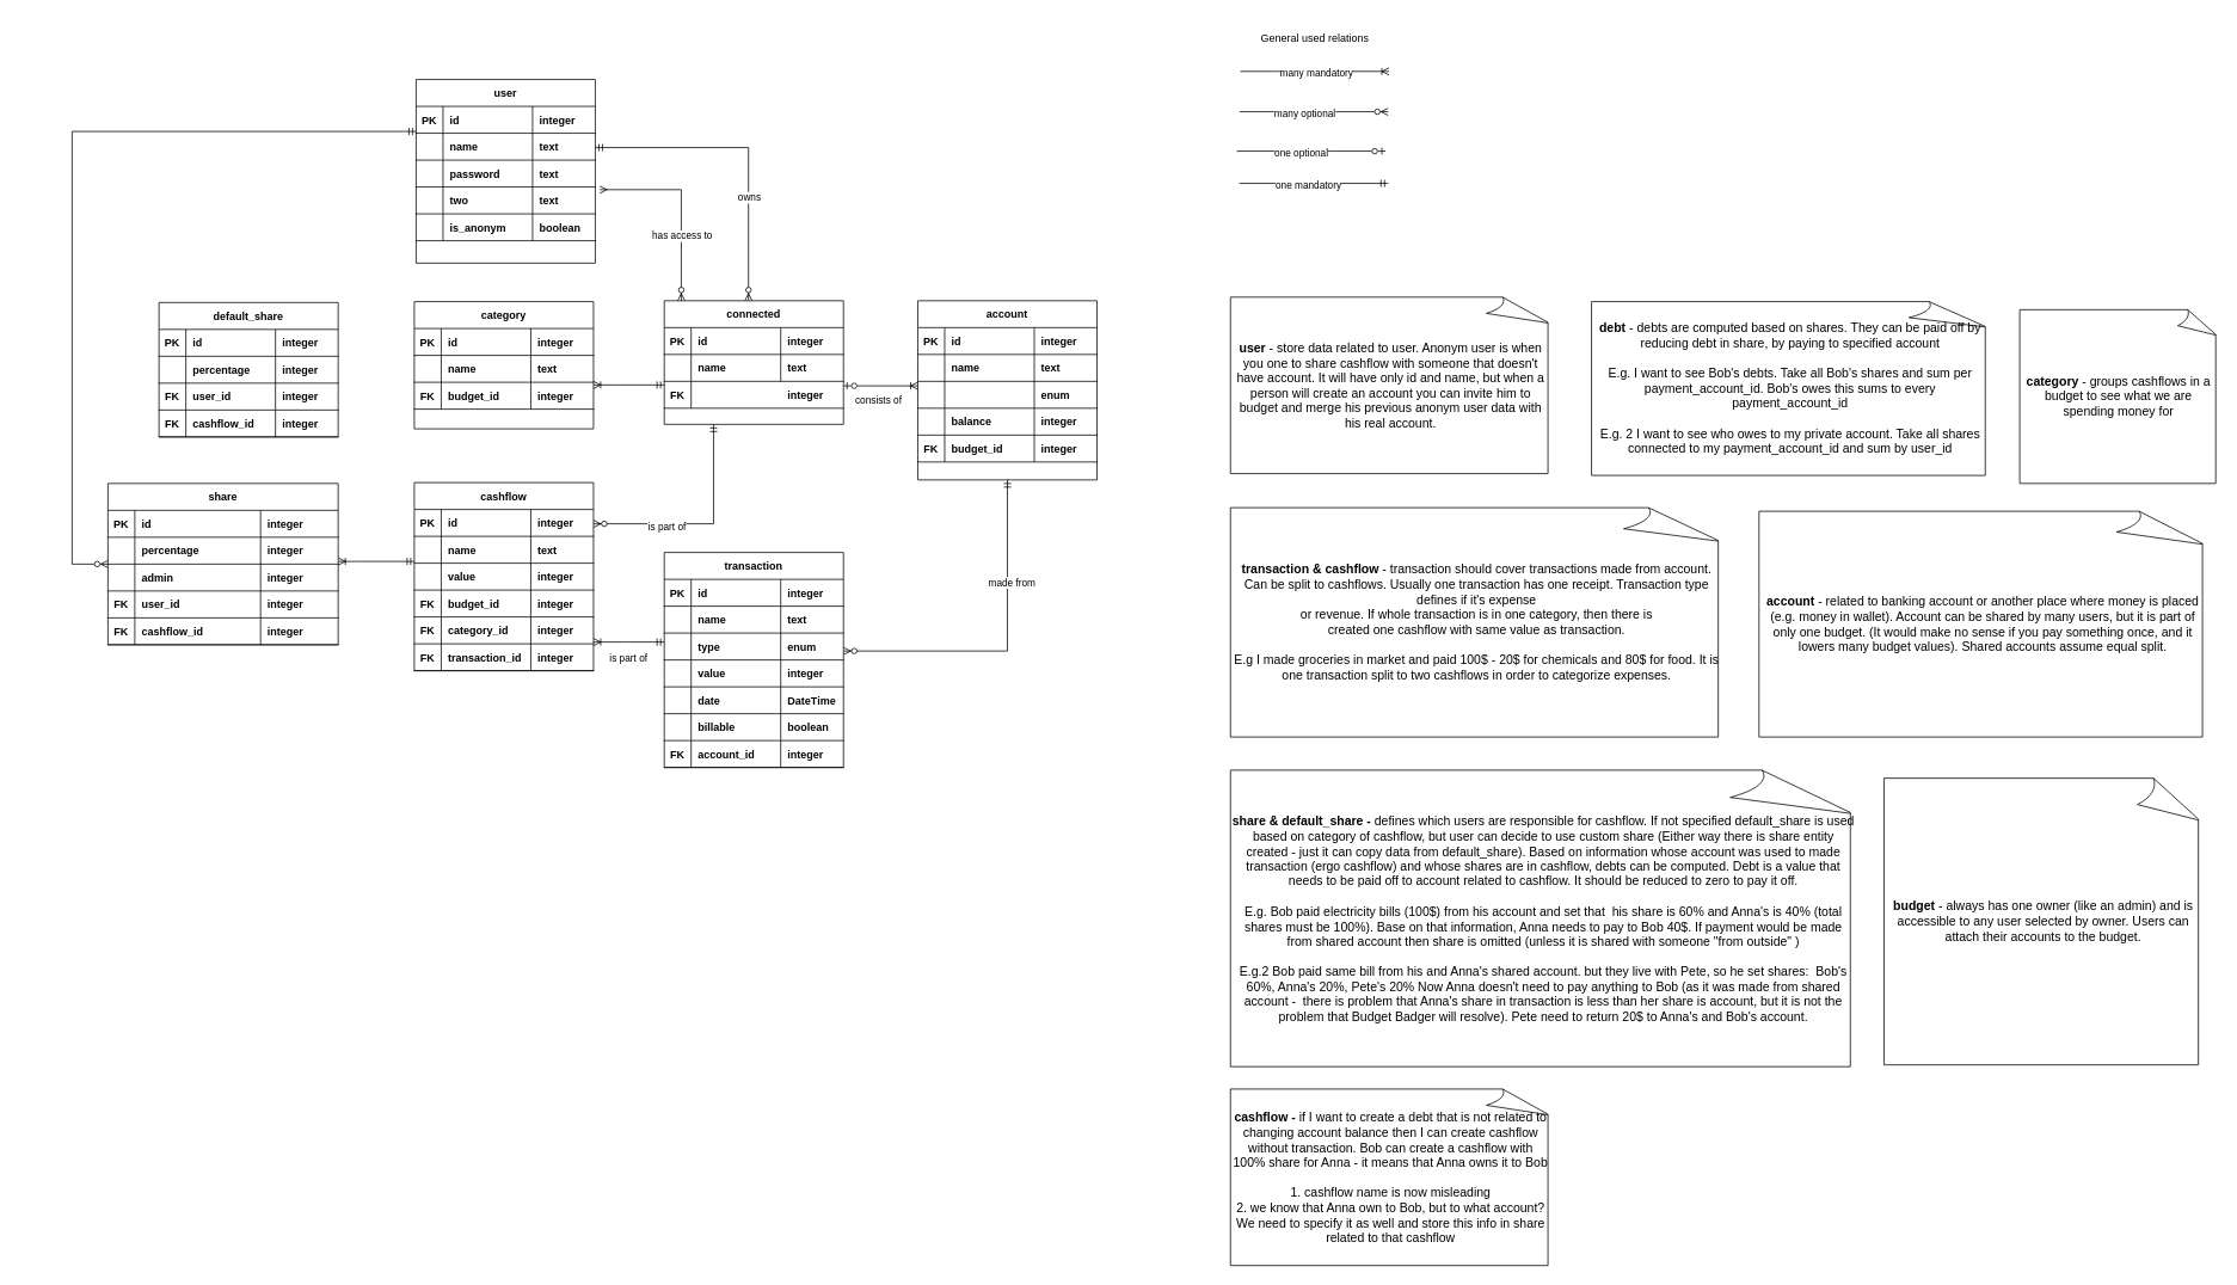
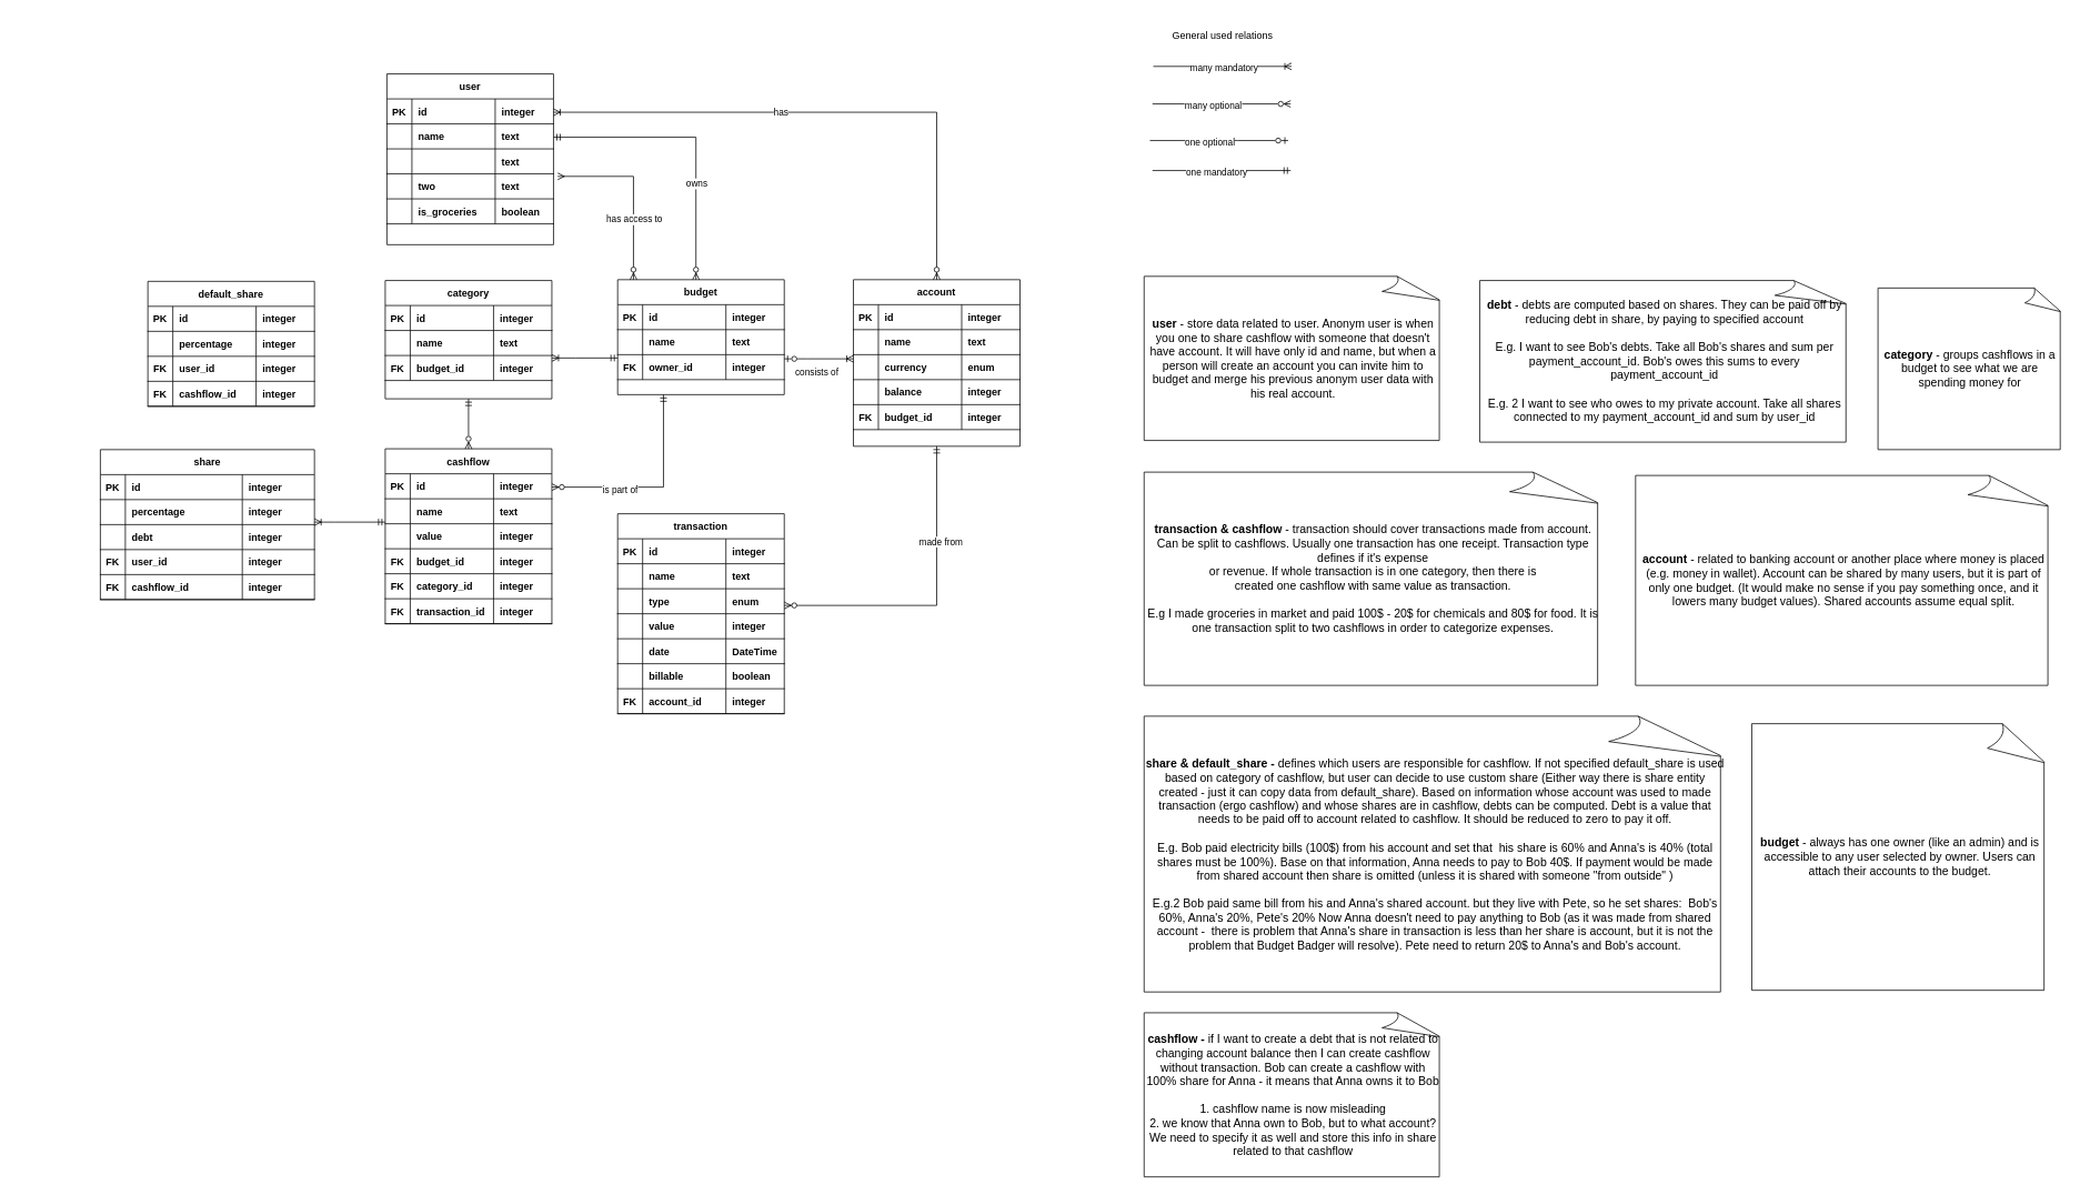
- <mxCell id="13" value="password" style="shape=partialRectangle;overflow=hidden;connectable=0;fillColor=none;top=0;left=0;bottom=0;right=0;align=left;spacingLeft=6;fontStyle=1;" parent="11" vertex="1"><mxGeometry x="30" width="100" height="30" as="geometry"><mxRectangle width="100" height="30" as="alternateBounds" /></mxGeometry></mxCell>
- <mxCell id="175" value="" style="edgeStyle=elbowEdgeStyle;fontSize=12;html=1;endArrow=ERzeroToMany;startArrow=ERmandOne;rounded=0;startFill=0;endFill=0;" parent="1" source="2" target="153" edge="1"><mxGeometry width="100" height="100" relative="1" as="geometry"><mxPoint x="257" y="110" as="sourcePoint" /><mxPoint x="64" y="176" as="targetPoint" /><Array as="points"><mxPoint x="80" y="146" /><mxPoint x="20" y="346" /><mxPoint x="130" y="136" /><mxPoint x="30" y="216" /><mxPoint x="170" y="147" /></Array></mxGeometry></mxCell>
+ <mxCell id="99" value="" style="edgeStyle=elbowEdgeStyle;fontSize=12;html=1;endArrow=ERoneToMany;startArrow=ERzeroToMany;rounded=0;exitX=0.5;exitY=0;exitDx=0;exitDy=0;elbow=vertical;" parent="1" source="23" target="2" edge="1"><mxGeometry width="100" height="100" relative="1" as="geometry"><mxPoint x="1251" y="262" as="sourcePoint" /><mxPoint x="1351" y="162" as="targetPoint" /><Array as="points"><mxPoint x="1020" y="134" /></Array></mxGeometry></mxCell>
+ <mxCell id="100" value="has" style="edgeLabel;html=1;align=center;verticalAlign=middle;resizable=0;points=[];" parent="99" vertex="1" connectable="0"><mxGeometry x="0.178" y="-1" relative="1" as="geometry"><mxPoint as="offset" /></mxGeometry></mxCell>
- <mxCell id="21" value="is_anonym" style="shape=partialRectangle;overflow=hidden;connectable=0;fillColor=none;top=0;left=0;bottom=0;right=0;align=left;spacingLeft=6;fontStyle=1;" parent="19" vertex="1"><mxGeometry x="30" width="100" height="30" as="geometry"><mxRectangle width="100" height="30" as="alternateBounds" /></mxGeometry></mxCell>
+ <mxCell id="21" value="is_groceries" style="shape=partialRectangle;overflow=hidden;connectable=0;fillColor=none;top=0;left=0;bottom=0;right=0;align=left;spacingLeft=6;fontStyle=1;" parent="19" vertex="1"><mxGeometry x="30" width="100" height="30" as="geometry"><mxRectangle width="100" height="30" as="alternateBounds" /></mxGeometry></mxCell>
- <mxCell id="44" value="connected" style="shape=table;startSize=30;container=1;collapsible=1;childLayout=tableLayout;fixedRows=1;rowLines=0;fontStyle=1;align=center;resizeLast=1;" parent="1" vertex="1"><mxGeometry x="741" y="335" width="200" height="138" as="geometry"><mxRectangle x="480" y="60" width="70" height="30" as="alternateBounds" /></mxGeometry></mxCell>
+ <mxCell id="44" value="budget" style="shape=table;startSize=30;container=1;collapsible=1;childLayout=tableLayout;fixedRows=1;rowLines=0;fontStyle=1;align=center;resizeLast=1;" parent="1" vertex="1"><mxGeometry x="741" y="335" width="200" height="138" as="geometry"><mxRectangle x="480" y="60" width="70" height="30" as="alternateBounds" /></mxGeometry></mxCell>
+ <mxCell id="55" value="owner_id" style="shape=partialRectangle;overflow=hidden;connectable=0;fillColor=none;top=0;left=0;bottom=0;right=0;align=left;spacingLeft=6;fontStyle=1;verticalAlign=middle;" parent="53" vertex="1"><mxGeometry x="30" width="100" height="30" as="geometry"><mxRectangle width="100" height="30" as="alternateBounds" /></mxGeometry></mxCell>
+ <mxCell id="34" value="currency" style="shape=partialRectangle;overflow=hidden;connectable=0;fillColor=none;top=0;left=0;bottom=0;right=0;align=left;spacingLeft=6;fontStyle=1;" parent="32" vertex="1"><mxGeometry x="30" width="100" height="30" as="geometry"><mxRectangle width="100" height="30" as="alternateBounds" /></mxGeometry></mxCell>
+ <mxCell id="135" value="" style="edgeStyle=elbowEdgeStyle;fontSize=12;html=1;endArrow=ERmandOne;endFill=0;rounded=0;jumpStyle=arc;startArrow=ERzeroToMany;startFill=0;elbow=vertical;" parent="1" source="106" target="57" edge="1"><mxGeometry width="100" height="100" relative="1" as="geometry"><mxPoint x="726" y="662" as="sourcePoint" /><mxPoint x="570" y="466" as="targetPoint" /><Array as="points"><mxPoint x="570" y="577" /></Array></mxGeometry></mxCell>
- <mxCell id="164" value="admin" style="shape=partialRectangle;overflow=hidden;connectable=0;fillColor=none;top=0;left=0;bottom=0;right=0;align=left;spacingLeft=6;fontStyle=1;" parent="162" vertex="1"><mxGeometry x="30" width="140.357" height="30" as="geometry"><mxRectangle width="140.357" height="30" as="alternateBounds" /></mxGeometry></mxCell>
+ <mxCell id="164" value="debt" style="shape=partialRectangle;overflow=hidden;connectable=0;fillColor=none;top=0;left=0;bottom=0;right=0;align=left;spacingLeft=6;fontStyle=1;" parent="162" vertex="1"><mxGeometry x="30" width="140.357" height="30" as="geometry"><mxRectangle width="140.357" height="30" as="alternateBounds" /></mxGeometry></mxCell>
- <mxCell id="133" value="" style="edgeStyle=elbowEdgeStyle;fontSize=12;html=1;endArrow=ERoneToMany;startArrow=ERmandOne;rounded=0;startFill=0;" parent="1" source="70" target="106" edge="1"><mxGeometry width="100" height="100" relative="1" as="geometry"><mxPoint x="820" y="841" as="sourcePoint" /><mxPoint x="920" y="741" as="targetPoint" /><Array as="points"><mxPoint x="700" y="716" /><mxPoint x="774" y="651" /></Array></mxGeometry></mxCell>
- <mxCell id="134" value="&lt;div&gt;is part of&lt;/div&gt;" style="edgeLabel;html=1;align=center;verticalAlign=middle;resizable=0;points=[];" parent="133" vertex="1" connectable="0"><mxGeometry x="0.036" y="3" relative="1" as="geometry"><mxPoint y="14" as="offset" /></mxGeometry></mxCell>
